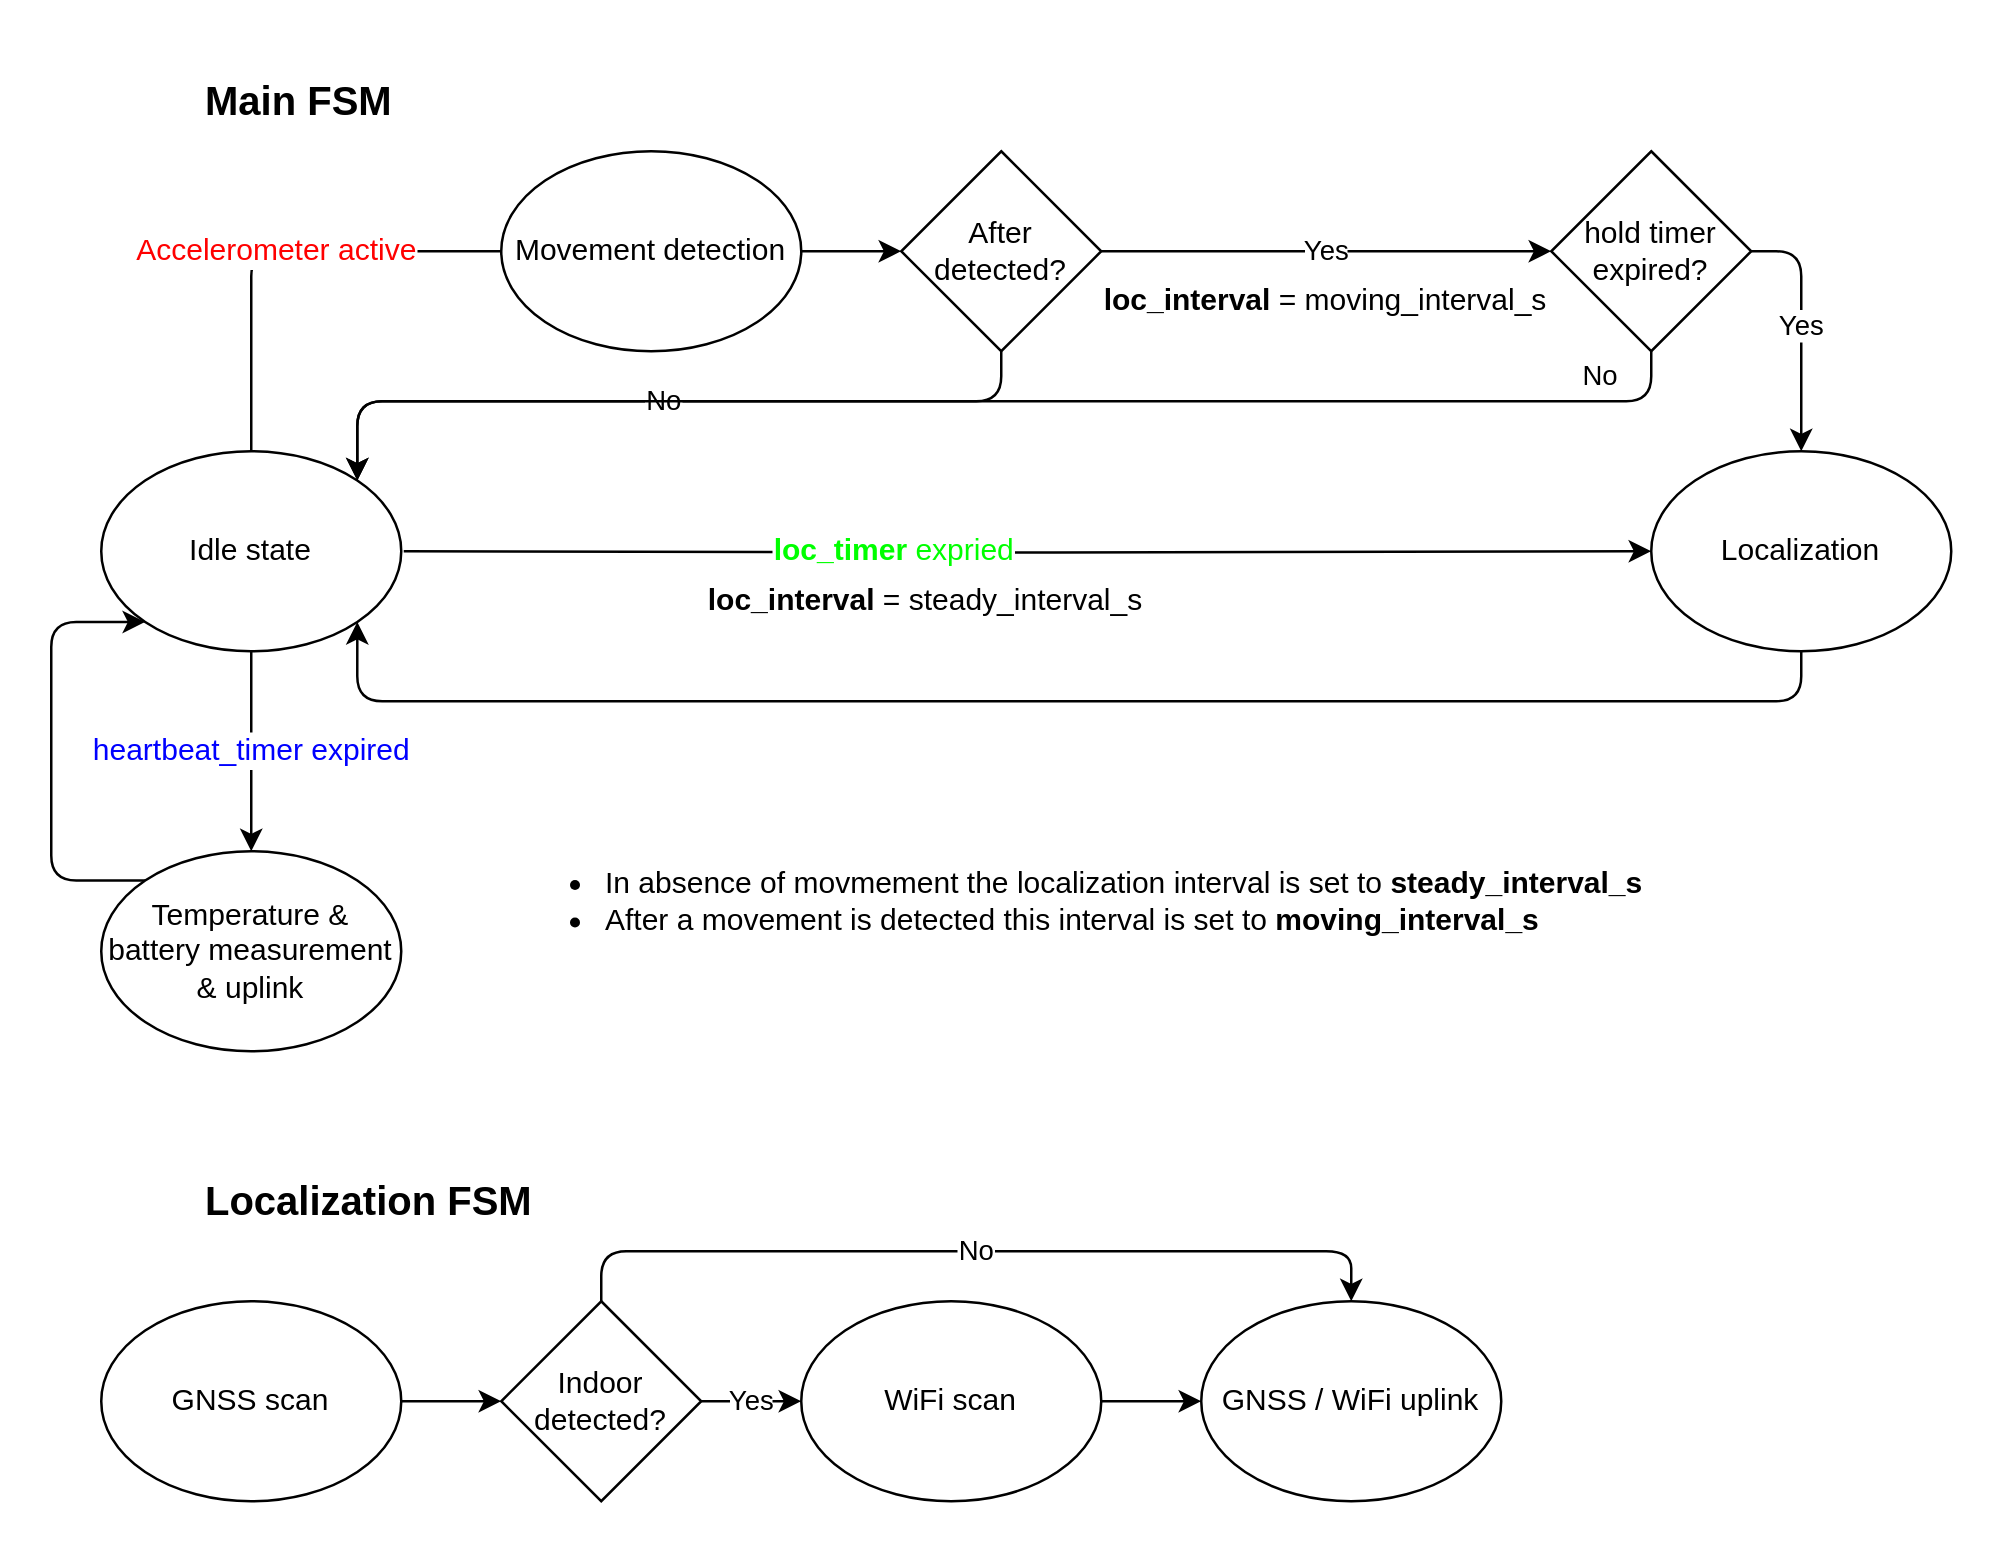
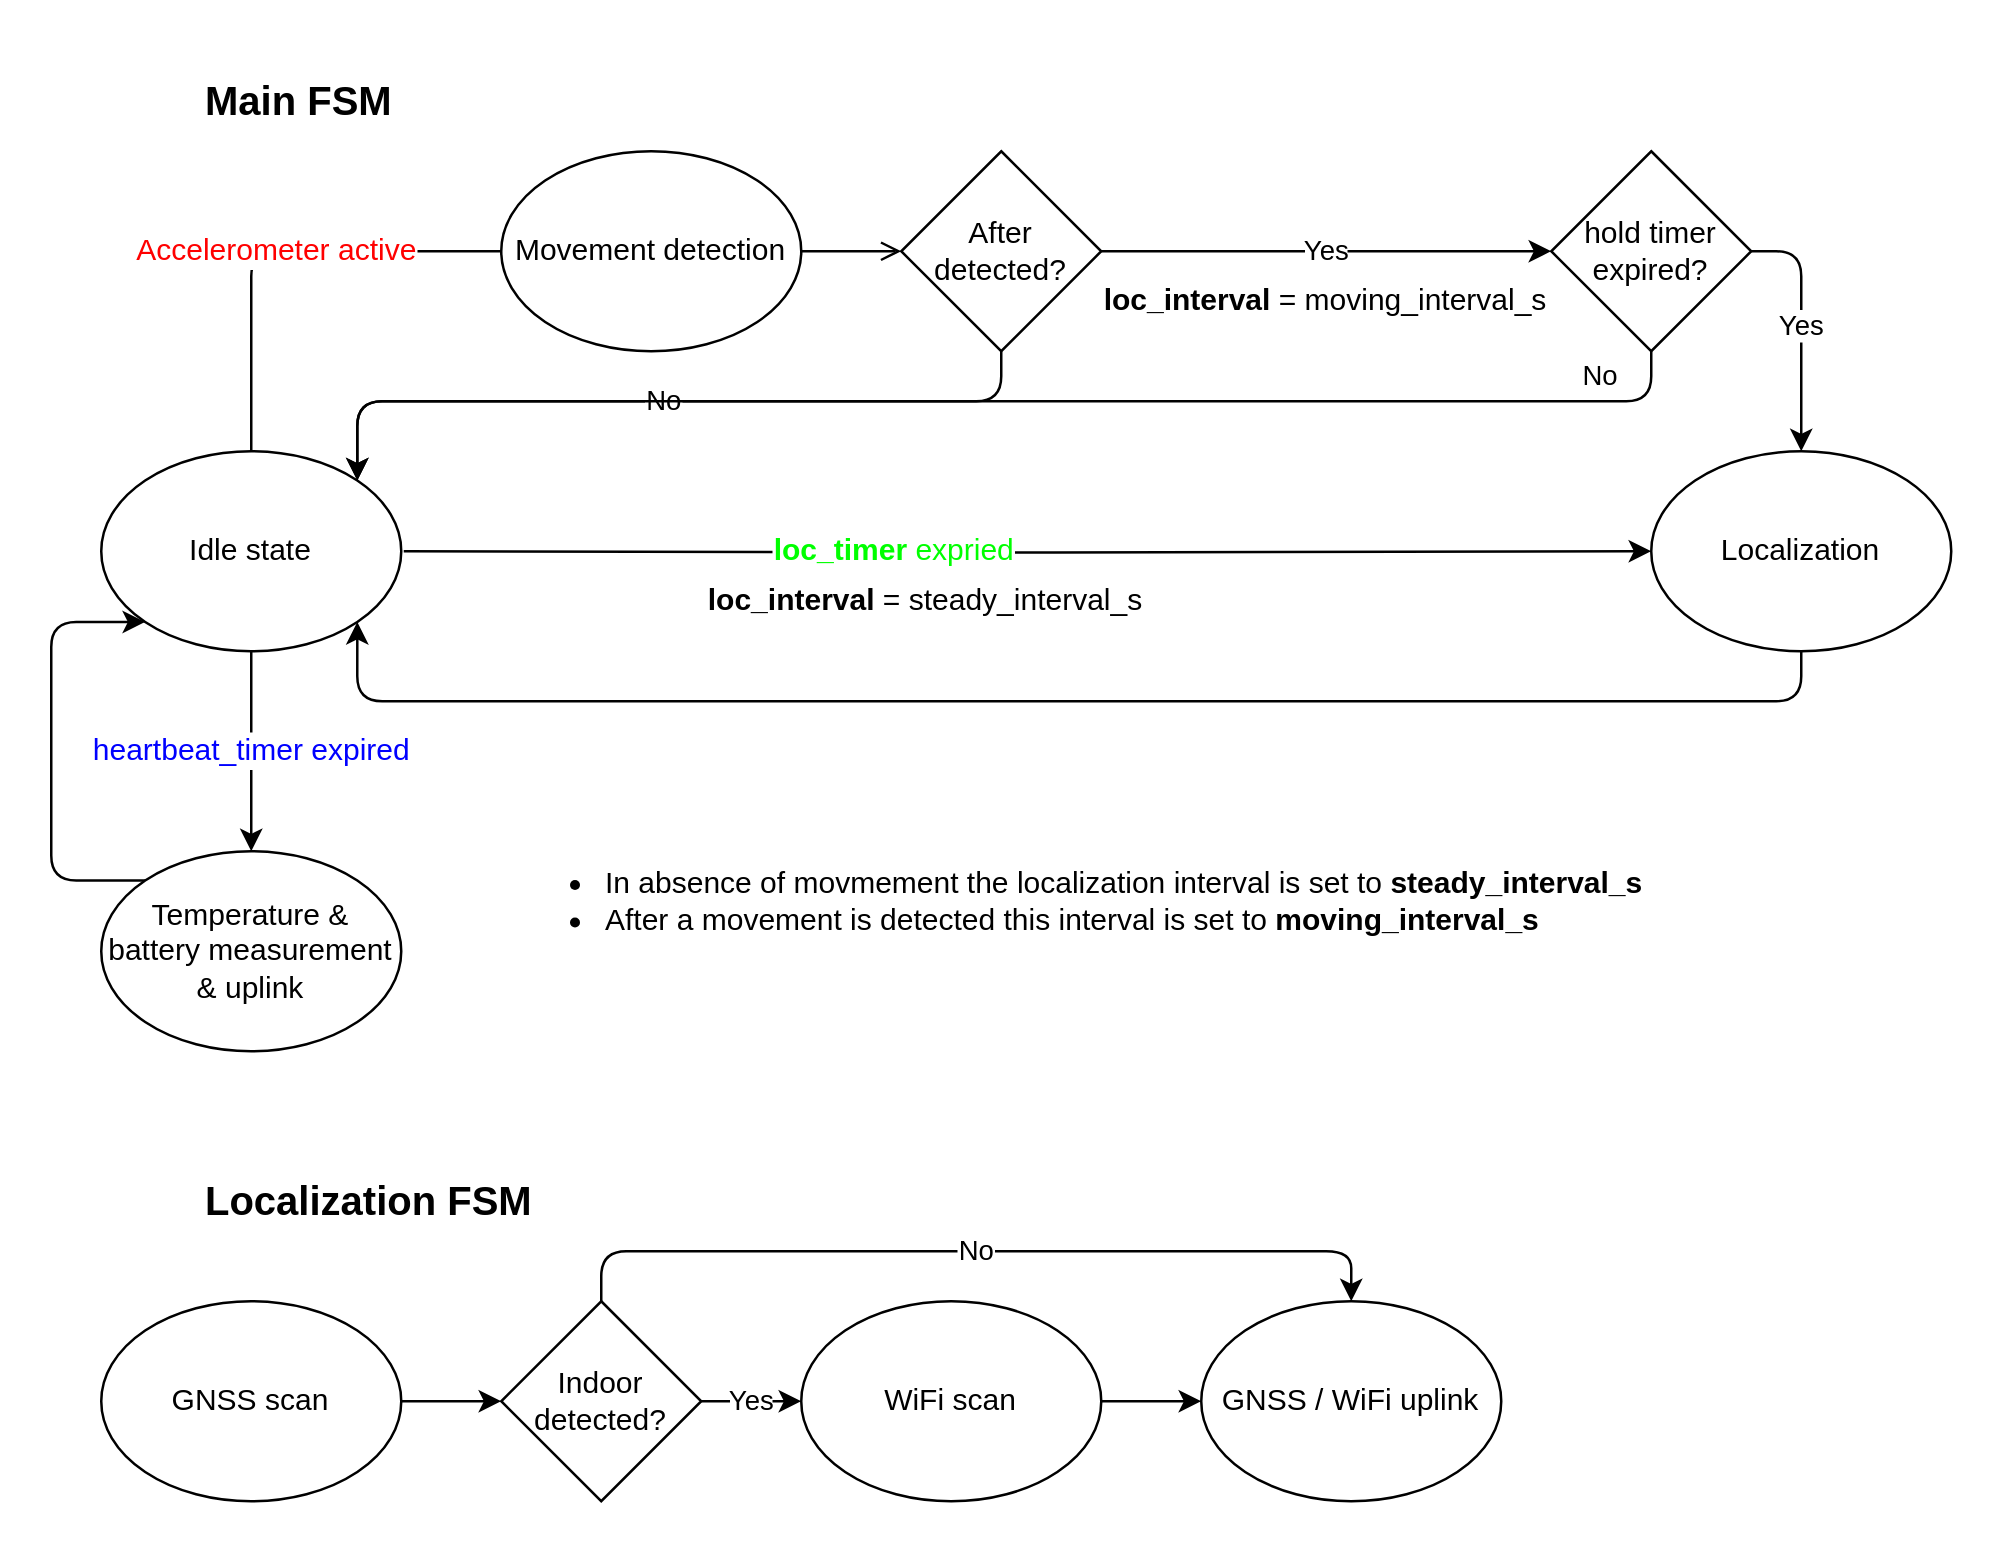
- <mxCell id="8" style="edgeStyle=orthogonalEdgeStyle;html=1;exitX=1;exitY=0.5;exitDx=0;exitDy=0;entryX=0;entryY=0.5;entryDx=0;entryDy=0;" parent="1" source="9" target="12" edge="1"><mxGeometry relative="1" as="geometry" /></mxCell>
+ <mxCell id="8" style="edgeStyle=orthogonalEdgeStyle;html=1;exitX=1;exitY=0.5;exitDx=0;exitDy=0;entryX=0;entryY=0.5;entryDx=0;entryDy=0;endArrow=open;" parent="1" source="9" target="12" edge="1"><mxGeometry relative="1" as="geometry" /></mxCell>
